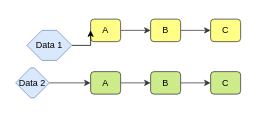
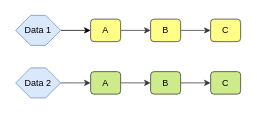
- <mxCell id="5" value="Data 1" style="shape=hexagon;perimeter=hexagonPerimeter2;whiteSpace=wrap;html=1;fixedSize=1;fillColor=#dae8fc;strokeColor=#6c8ebf;" vertex="1" parent="1"><mxGeometry x="35" y="40" width="60" height="40" as="geometry" /></mxCell>
+ <mxCell id="5" value="Data 1" style="shape=hexagon;perimeter=hexagonPerimeter2;whiteSpace=wrap;html=1;fixedSize=1;fillColor=#dae8fc;strokeColor=#6c8ebf;" vertex="1" parent="1"><mxGeometry x="20" y="20" width="60" height="40" as="geometry" /></mxCell>
- <mxCell id="7" value="Data 2" style="shape=hexagon;perimeter=hexagonPerimeter2;whiteSpace=wrap;html=1;fixedSize=1;fillColor=#dae8fc;strokeColor=#6c8ebf;" vertex="1" parent="1"><mxGeometry x="20" y="90" width="45" height="40" as="geometry" /></mxCell>
+ <mxCell id="7" value="Data 2" style="shape=hexagon;perimeter=hexagonPerimeter2;whiteSpace=wrap;html=1;fixedSize=1;fillColor=#dae8fc;strokeColor=#6c8ebf;" vertex="1" parent="1"><mxGeometry x="20" y="90" width="60" height="40" as="geometry" /></mxCell>
